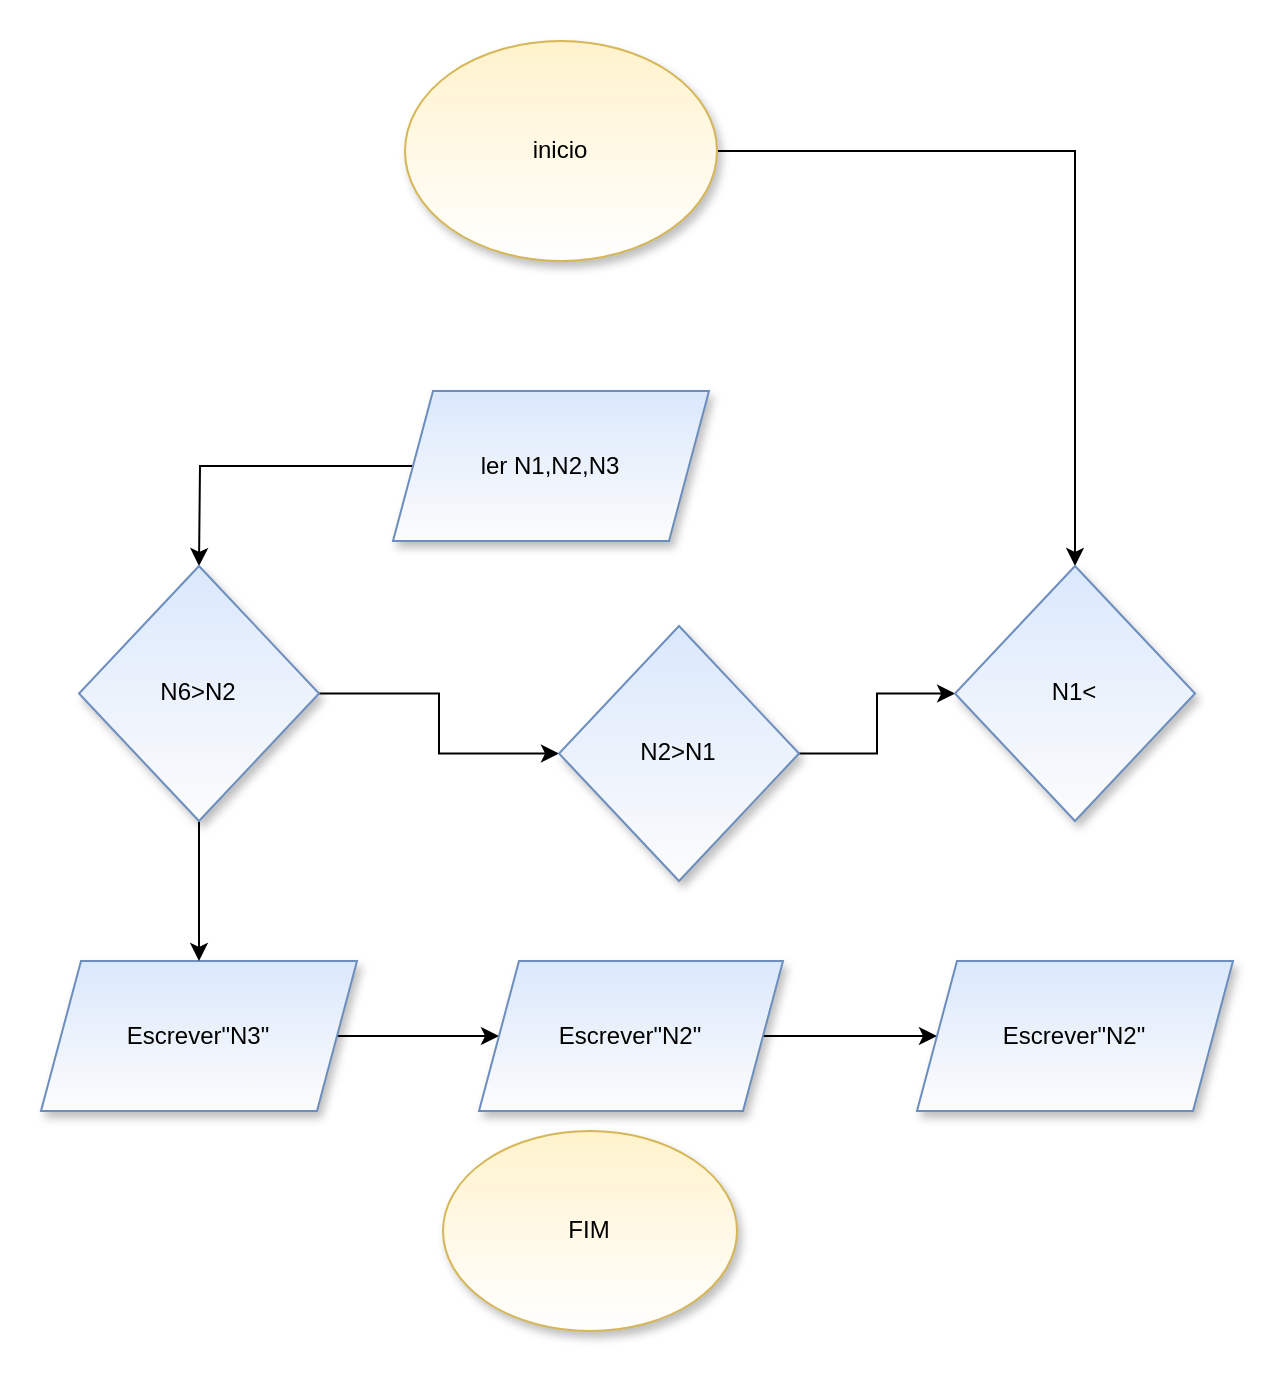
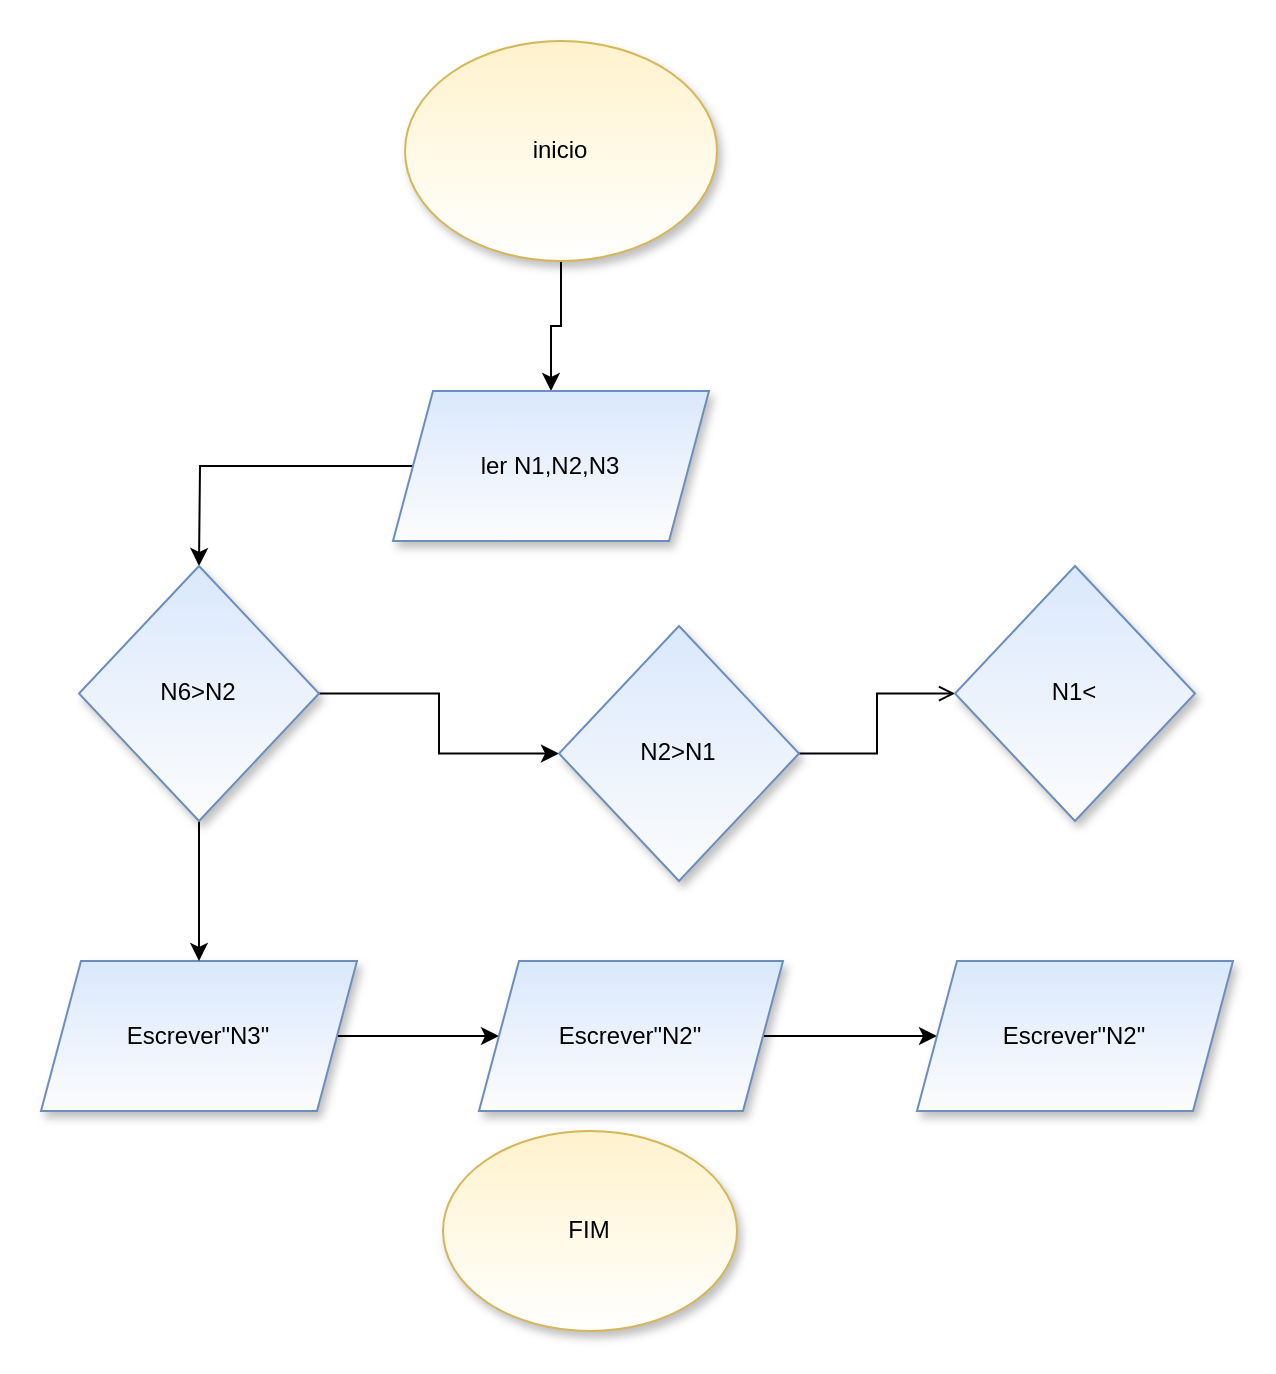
- <mxCell id="2" style="edgeStyle=orthogonalEdgeStyle;rounded=0;orthogonalLoop=1;jettySize=auto;html=1;" parent="1" source="3" target="17" edge="1"><mxGeometry relative="1" as="geometry" /></mxCell>
+ <mxCell id="2" style="edgeStyle=orthogonalEdgeStyle;rounded=0;orthogonalLoop=1;jettySize=auto;html=1;" parent="1" source="3" target="7" edge="1"><mxGeometry relative="1" as="geometry" /></mxCell>
- <mxCell id="15" value="" style="edgeStyle=orthogonalEdgeStyle;rounded=0;orthogonalLoop=1;jettySize=auto;html=1;" parent="1" source="16" target="17" edge="1"><mxGeometry relative="1" as="geometry" /></mxCell>
+ <mxCell id="15" value="" style="edgeStyle=orthogonalEdgeStyle;rounded=0;orthogonalLoop=1;jettySize=auto;html=1;endArrow=open;" parent="1" source="16" target="17" edge="1"><mxGeometry relative="1" as="geometry" /></mxCell>
